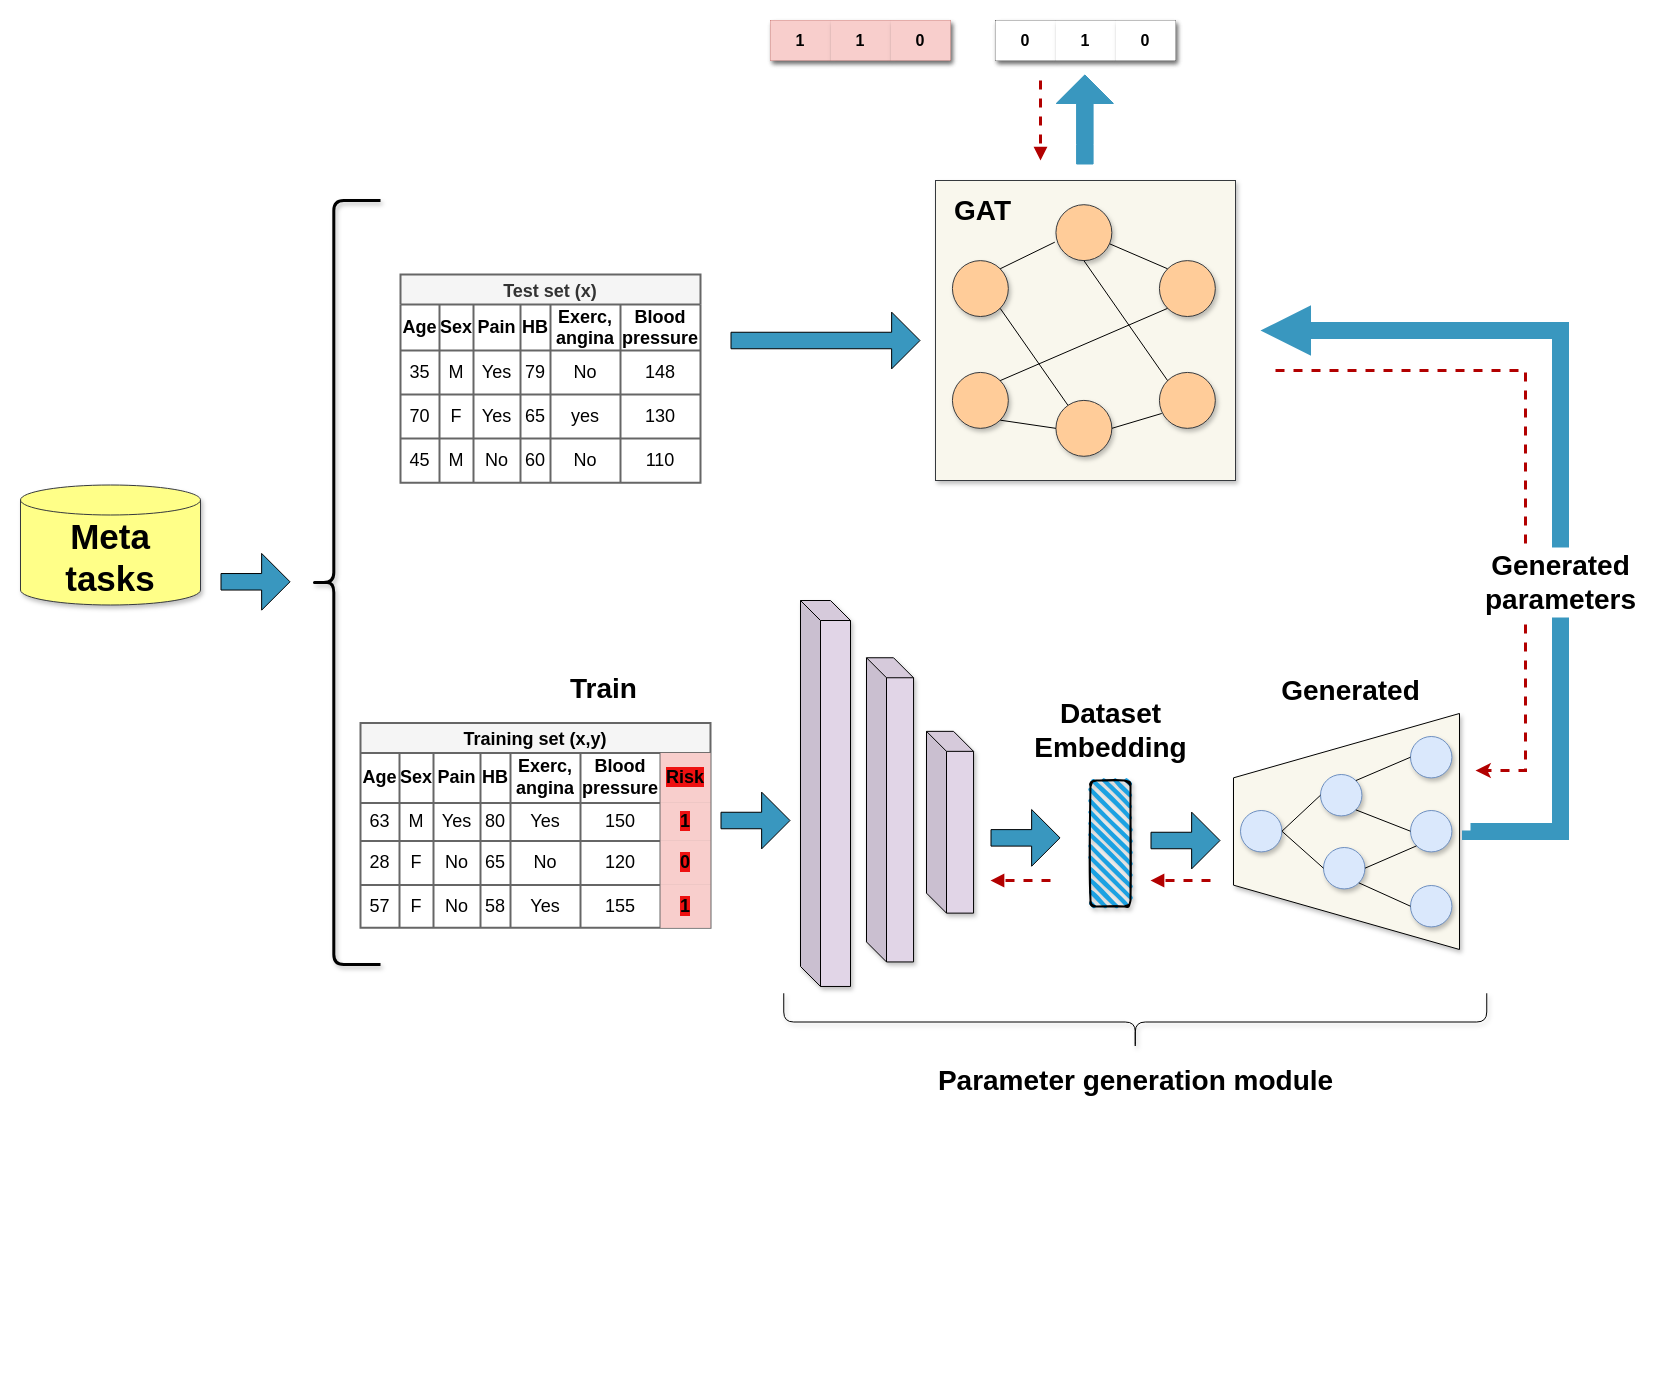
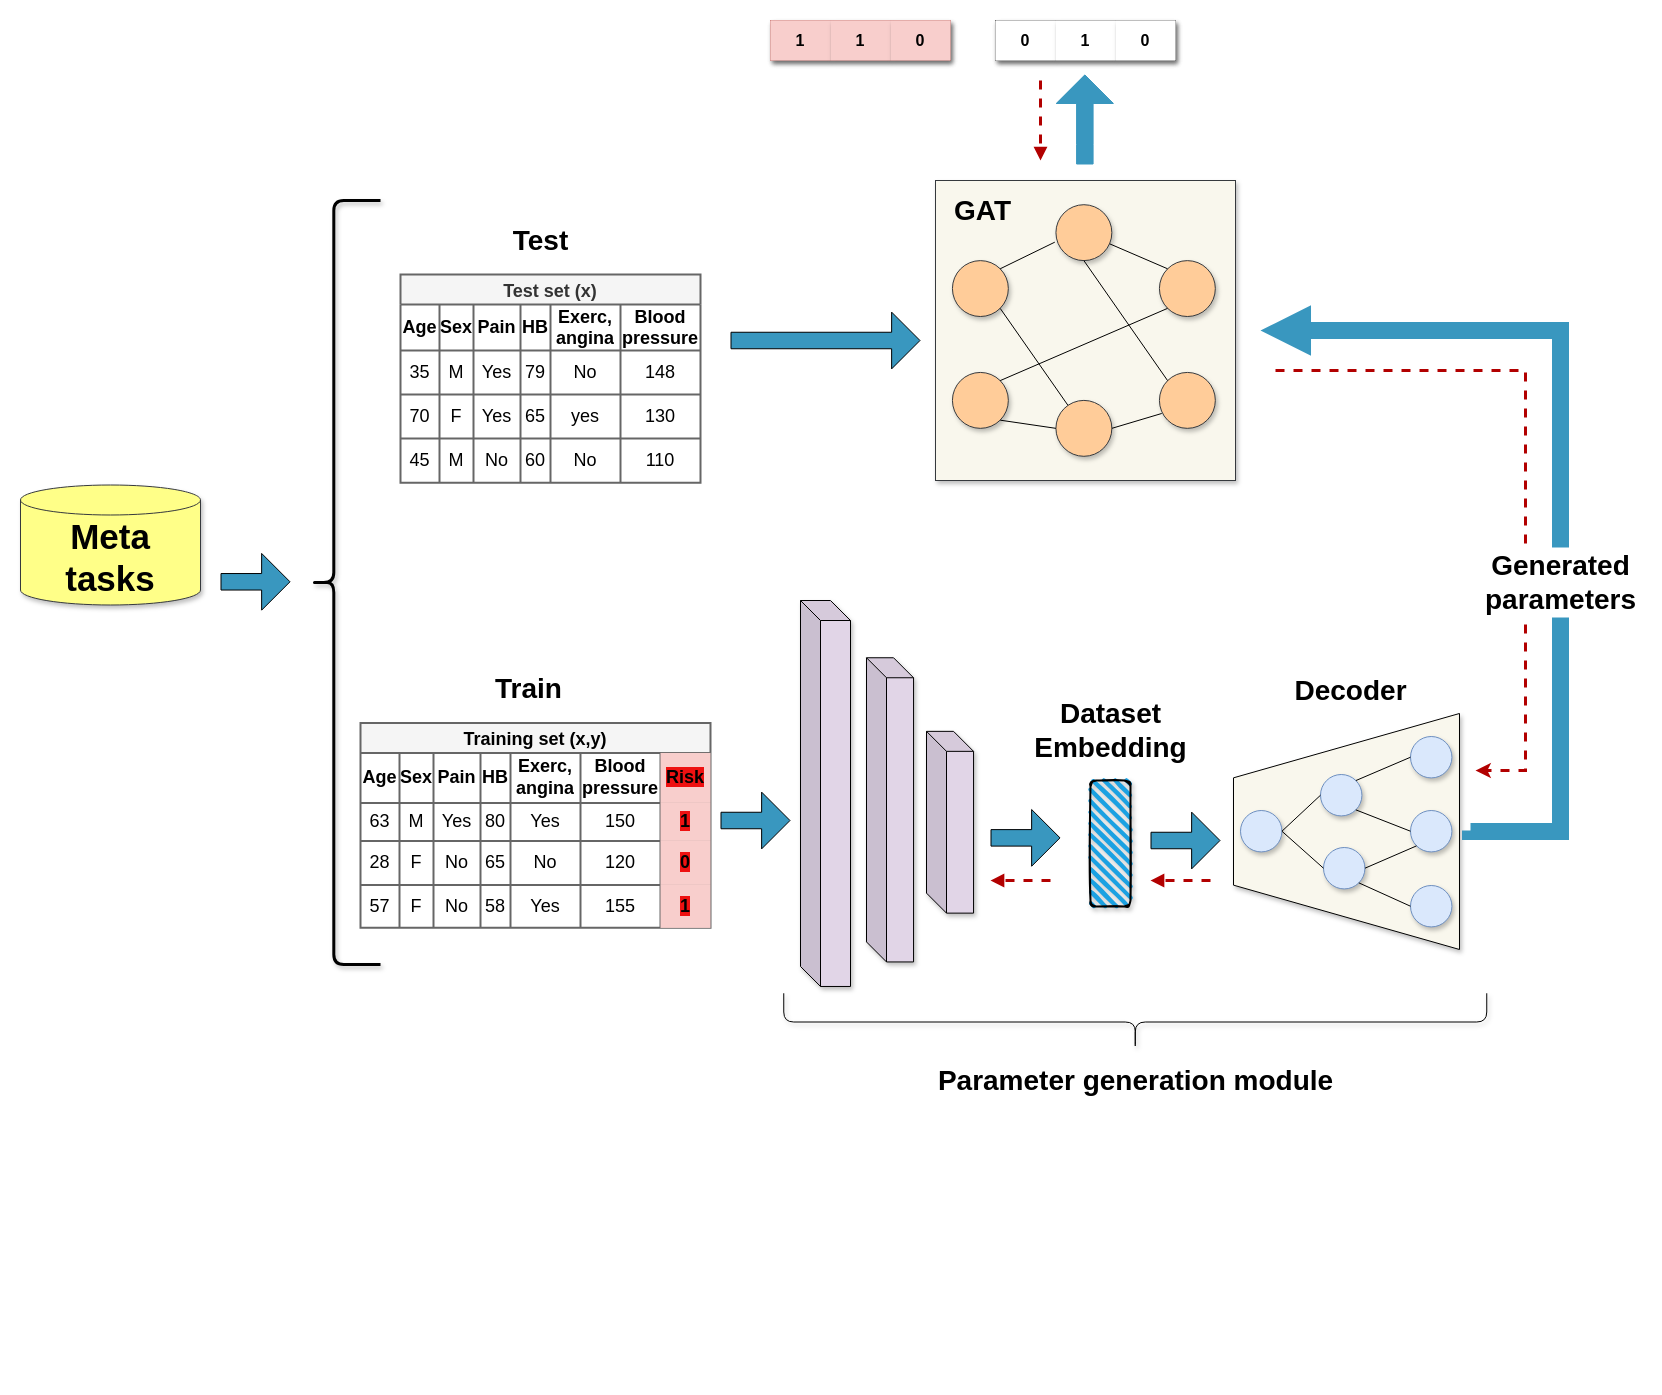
+ <mxCell id="114" value="&lt;font style=&quot;font-size: 28px;&quot;&gt;Test&lt;/font&gt;" style="text;strokeColor=none;fillColor=none;html=1;fontSize=12;fontStyle=1;verticalAlign=middle;align=center;fontFamily=Helvetica;fontColor=default;" parent="1" vertex="1"><mxGeometry x="490" y="220" width="100" height="40" as="geometry" /></mxCell>
- <mxCell id="113" value="&lt;font style=&quot;font-size: 28px;&quot;&gt;Train&lt;/font&gt;" style="text;strokeColor=none;fillColor=none;html=1;fontSize=12;fontStyle=1;verticalAlign=middle;align=center;fontFamily=Helvetica;fontColor=default;" parent="1" vertex="1"><mxGeometry x="553" y="668" width="100" height="40" as="geometry" /></mxCell>
+ <mxCell id="113" value="&lt;font style=&quot;font-size: 28px;&quot;&gt;Train&lt;/font&gt;" style="text;strokeColor=none;fillColor=none;html=1;fontSize=12;fontStyle=1;verticalAlign=middle;align=center;fontFamily=Helvetica;fontColor=default;" parent="1" vertex="1"><mxGeometry x="478" y="668" width="100" height="40" as="geometry" /></mxCell>
- <mxCell id="115" value="&lt;font style=&quot;font-size: 28px;&quot;&gt;Generated&lt;/font&gt;" style="text;strokeColor=none;fillColor=none;html=1;fontSize=12;fontStyle=1;verticalAlign=middle;align=center;fontFamily=Helvetica;fontColor=default;" parent="1" vertex="1"><mxGeometry x="1270" y="670" width="160" height="40" as="geometry" /></mxCell>
+ <mxCell id="115" value="&lt;font style=&quot;font-size: 28px;&quot;&gt;Decoder&lt;/font&gt;" style="text;strokeColor=none;fillColor=none;html=1;fontSize=12;fontStyle=1;verticalAlign=middle;align=center;fontFamily=Helvetica;fontColor=default;" parent="1" vertex="1"><mxGeometry x="1270" y="670" width="160" height="40" as="geometry" /></mxCell>
